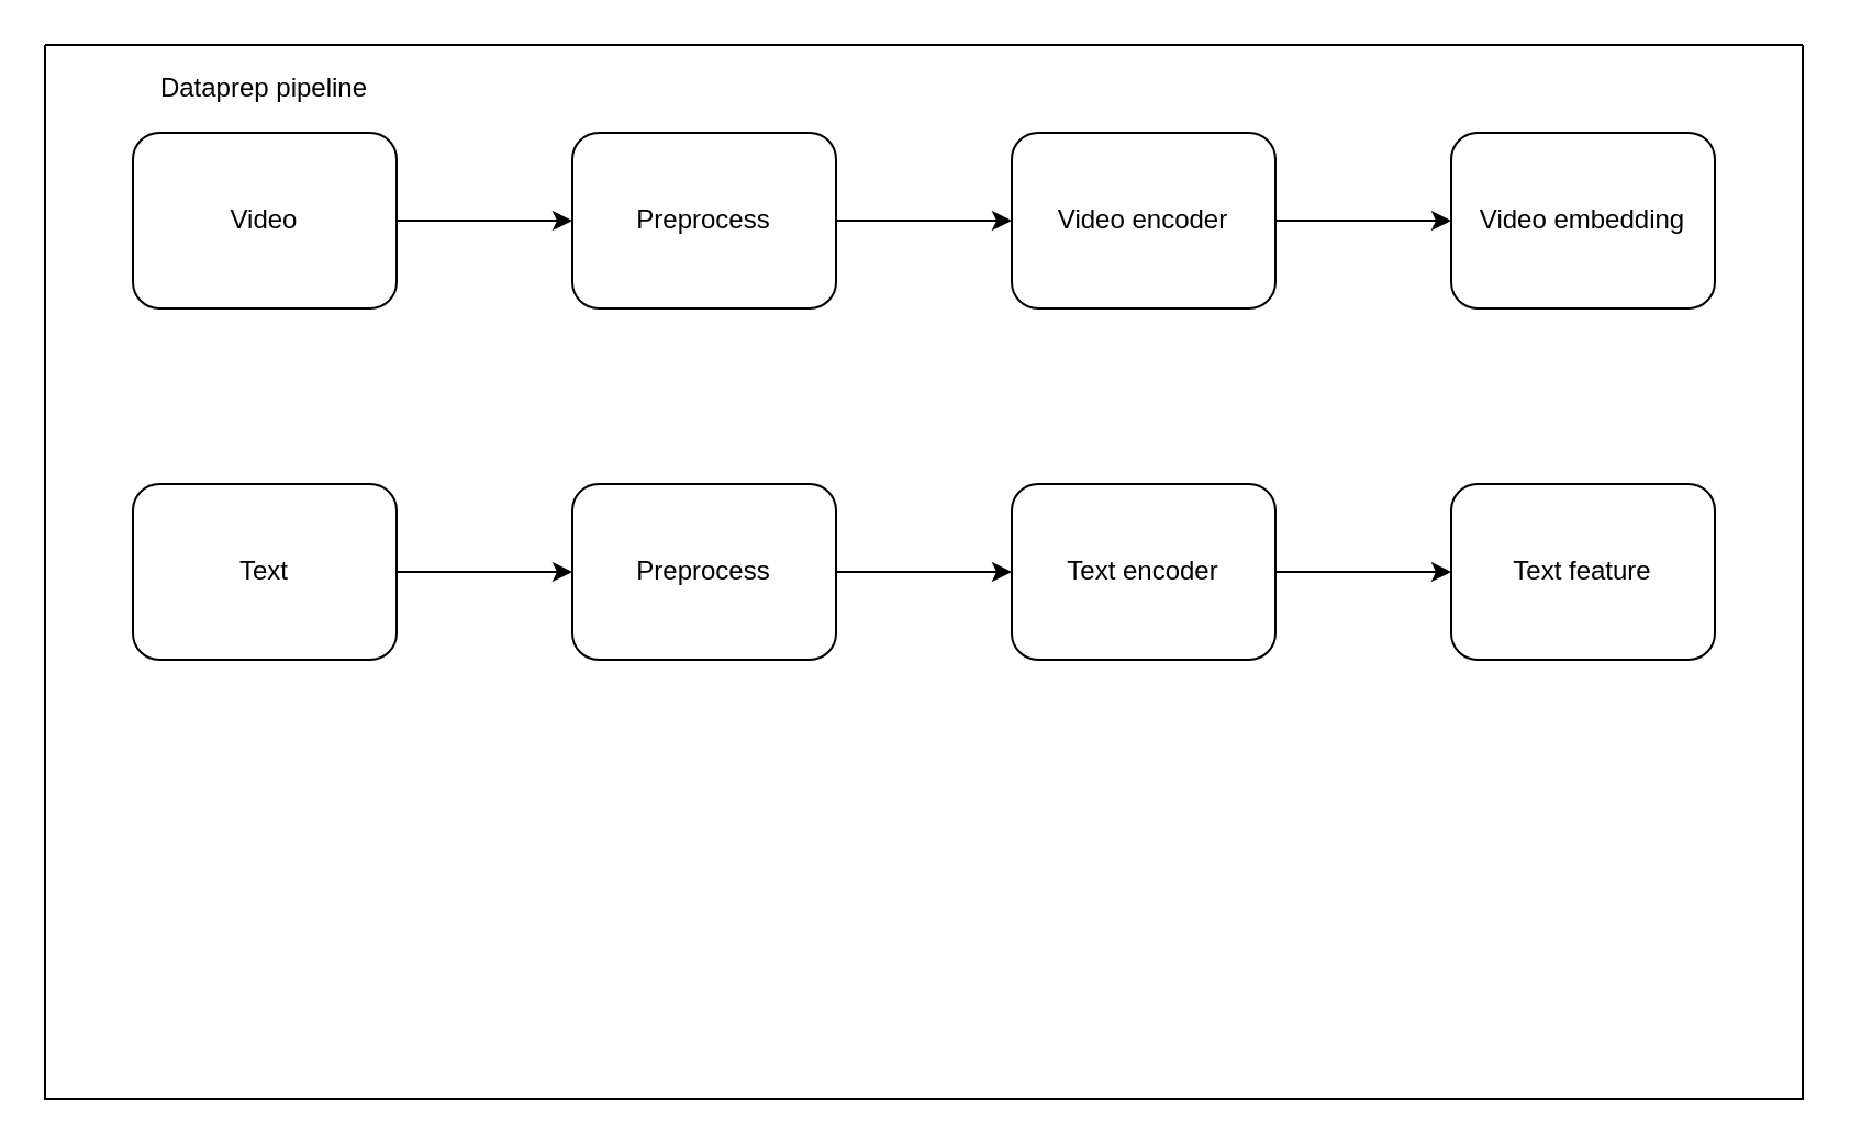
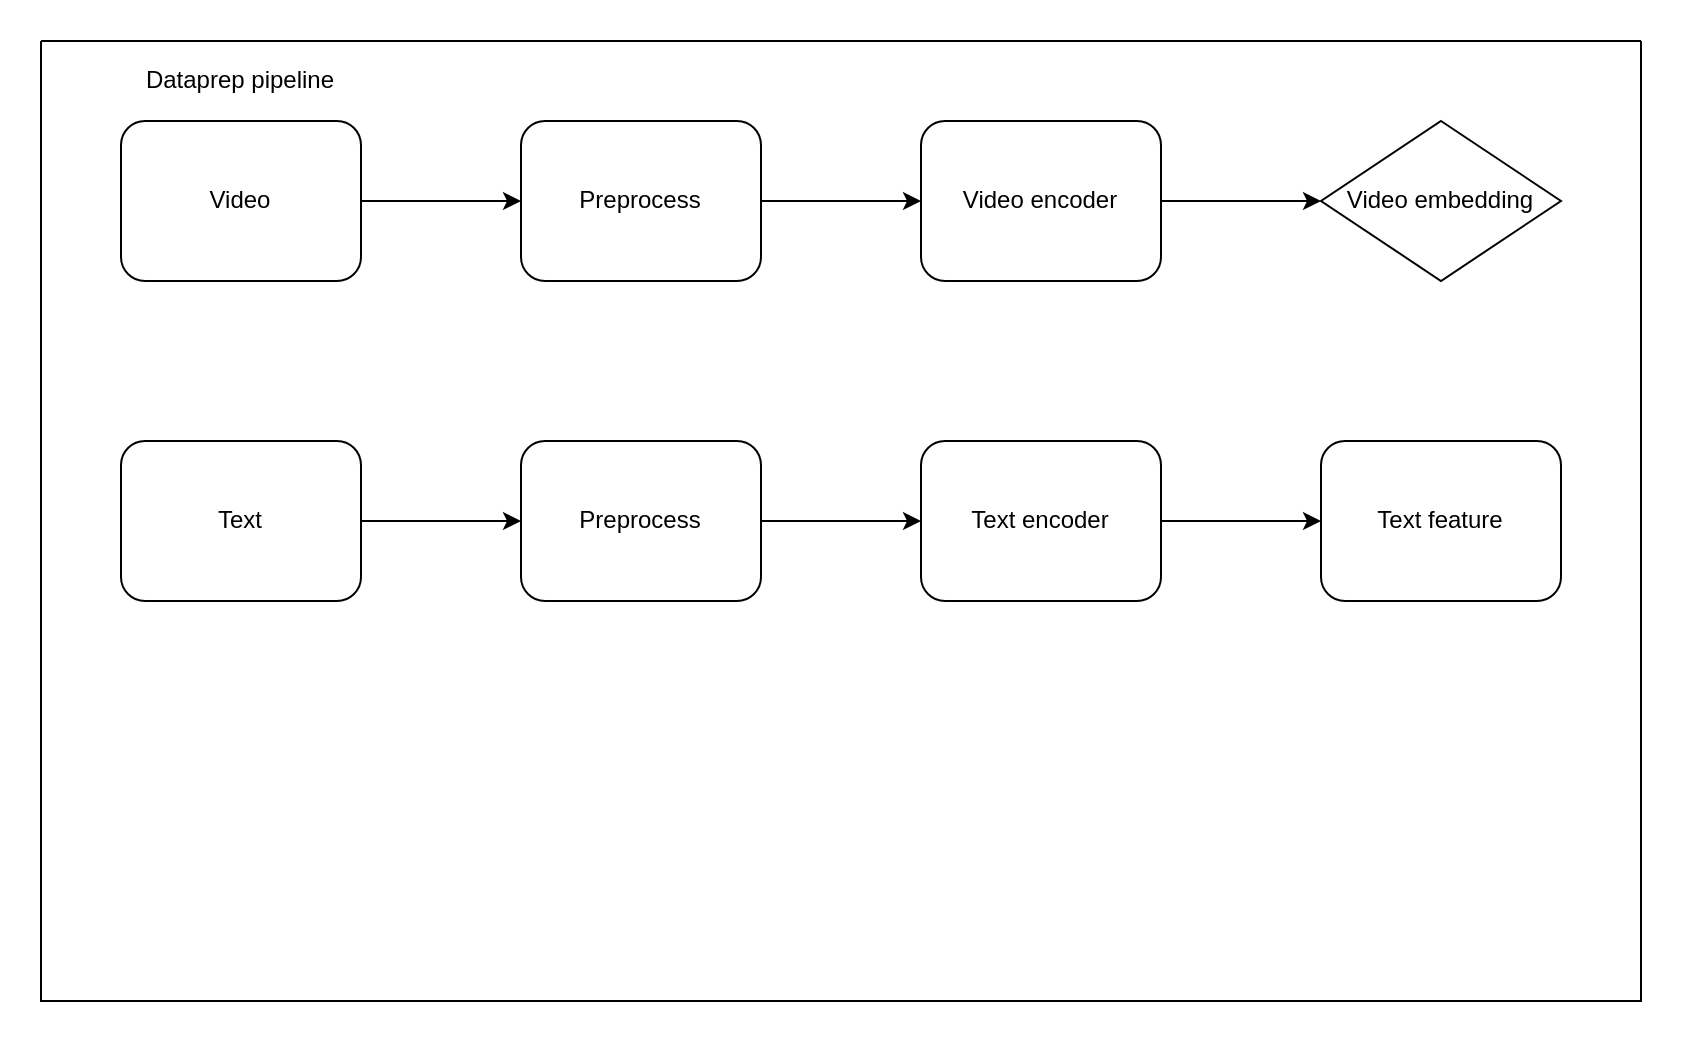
- <mxCell id="8" value="Video embedding" style="rounded=1;whiteSpace=wrap;html=1;" vertex="1" parent="1"><mxGeometry x="660" y="60" width="120" height="80" as="geometry" /></mxCell>
+ <mxCell id="8" value="Video embedding" style="rhombus;whiteSpace=wrap;html=1;" vertex="1" parent="1"><mxGeometry x="660" y="60" width="120" height="80" as="geometry" /></mxCell>
